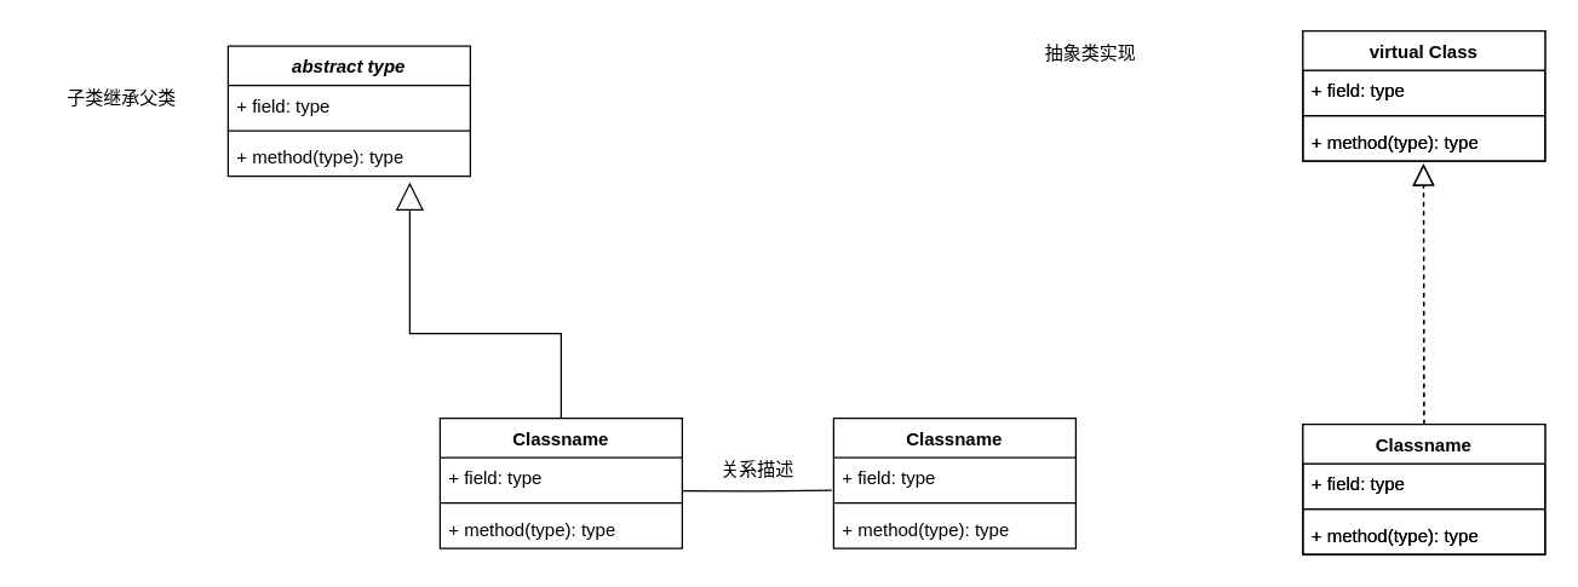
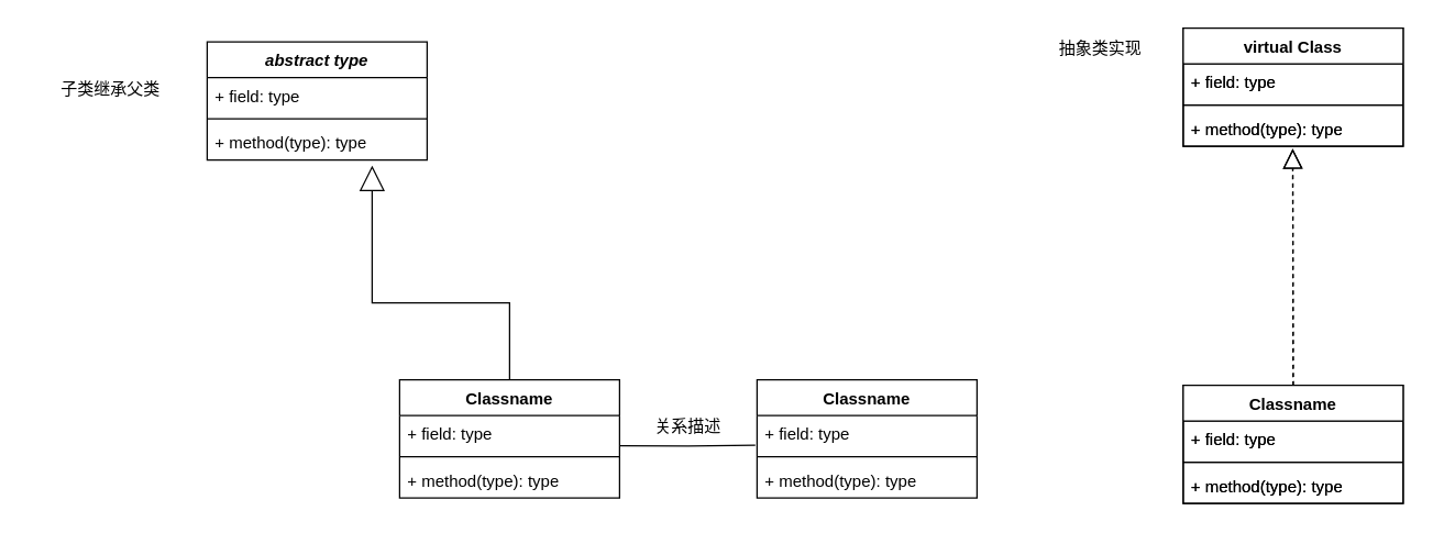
- <mxCell id="20" value="抽象类实现" style="text;strokeColor=none;align=center;fillColor=none;html=1;verticalAlign=middle;whiteSpace=wrap;rounded=0;" parent="1" vertex="1"><mxGeometry x="660" y="20" width="120" height="30" as="geometry" /></mxCell>
+ <mxCell id="20" value="抽象类实现" style="text;strokeColor=none;align=center;fillColor=none;html=1;verticalAlign=middle;whiteSpace=wrap;rounded=0;" parent="1" vertex="1"><mxGeometry x="740" y="20" width="120" height="30" as="geometry" /></mxCell>
